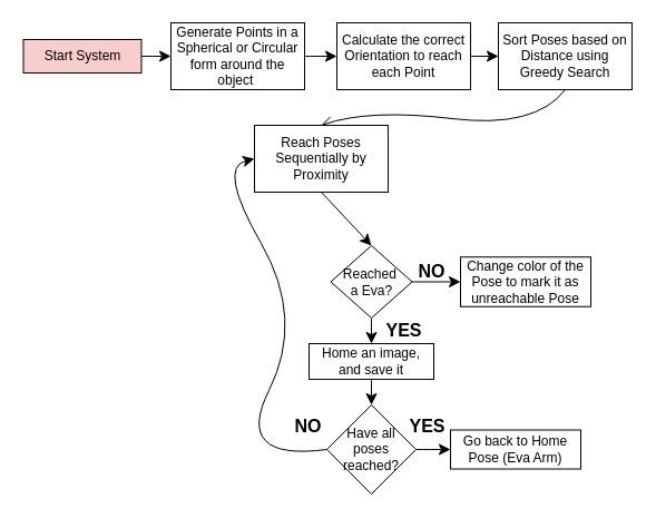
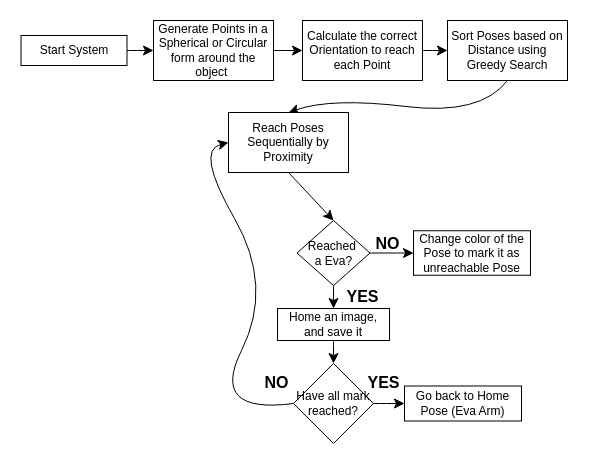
- <mxCell id="3" value="Start System" style="rounded=0;whiteSpace=wrap;html=1;fillColor=#f8cecc;" vertex="1" parent="1"><mxGeometry x="20.5" y="35" width="106" height="30" as="geometry" /></mxCell>
+ <mxCell id="3" value="Start System" style="rounded=0;whiteSpace=wrap;html=1;" vertex="1" parent="1"><mxGeometry x="20.5" y="35" width="106" height="30" as="geometry" /></mxCell>
- <mxCell id="6" style="edgeStyle=none;curved=1;rounded=0;orthogonalLoop=1;jettySize=auto;html=1;exitX=0.5;exitY=1;exitDx=0;exitDy=0;entryX=0.5;entryY=0;entryDx=0;entryDy=0;fontSize=12;startSize=8;endSize=8;endArrow=open;" edge="1" parent="1" source="7" target="9"><mxGeometry relative="1" as="geometry"><Array as="points"><mxPoint x="480" y="115" /><mxPoint x="331" y="97" /></Array></mxGeometry></mxCell>
+ <mxCell id="6" style="edgeStyle=none;curved=1;rounded=0;orthogonalLoop=1;jettySize=auto;html=1;exitX=0.5;exitY=1;exitDx=0;exitDy=0;entryX=0.5;entryY=0;entryDx=0;entryDy=0;fontSize=12;startSize=8;endSize=8;" edge="1" parent="1" source="7" target="9"><mxGeometry relative="1" as="geometry"><Array as="points"><mxPoint x="480" y="115" /><mxPoint x="331" y="97" /></Array></mxGeometry></mxCell>
- <mxCell id="12" value="Have all poses reached?" style="rhombus;whiteSpace=wrap;html=1;" vertex="1" parent="1"><mxGeometry x="293" y="363" width="80" height="80" as="geometry" /></mxCell>
+ <mxCell id="12" value="Have all mark reached?" style="rhombus;whiteSpace=wrap;html=1;" vertex="1" parent="1"><mxGeometry x="293" y="363" width="80" height="80" as="geometry" /></mxCell>
